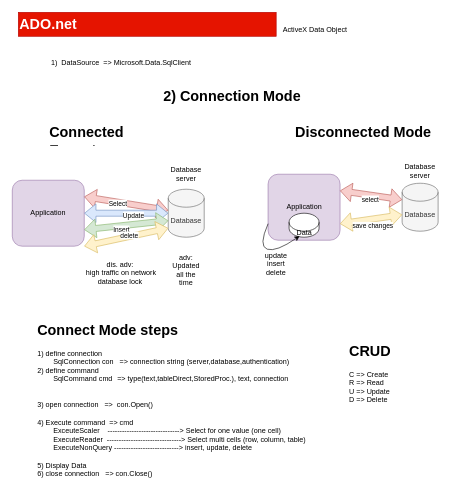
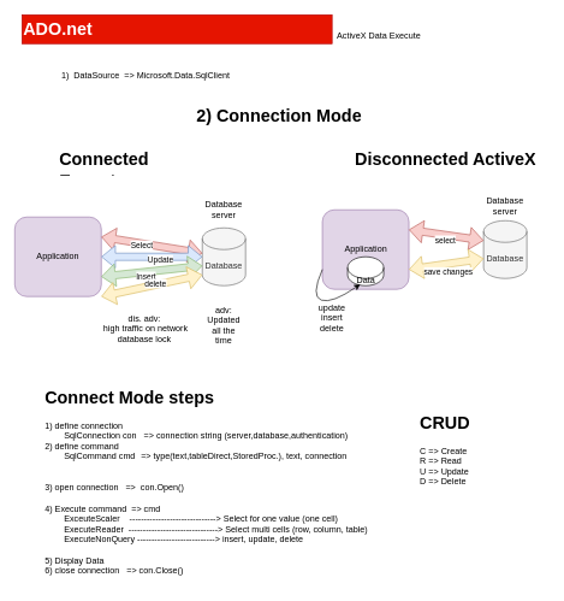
- <mxCell id="5" value="ActiveX Data Object" style="text;html=1;align=center;verticalAlign=middle;whiteSpace=wrap;rounded=0;" vertex="1" parent="1"><mxGeometry x="450" y="30" width="150" height="40" as="geometry" /></mxCell>
+ <mxCell id="5" value="ActiveX Data Execute" style="text;html=1;align=center;verticalAlign=middle;whiteSpace=wrap;rounded=0;" vertex="1" parent="1"><mxGeometry x="450" y="30" width="150" height="40" as="geometry" /></mxCell>
- <mxCell id="11" value="&lt;h1 style=&quot;margin-top: 0px;&quot;&gt;Disconnected Mode&lt;/h1&gt;" style="text;html=1;whiteSpace=wrap;overflow=hidden;rounded=0;" vertex="1" parent="1"><mxGeometry x="490" y="200" width="260" height="50" as="geometry" /></mxCell>
+ <mxCell id="11" value="&lt;h1 style=&quot;margin-top: 0px;&quot;&gt;Disconnected ActiveX&lt;/h1&gt;" style="text;html=1;whiteSpace=wrap;overflow=hidden;rounded=0;" vertex="1" parent="1"><mxGeometry x="490" y="200" width="260" height="50" as="geometry" /></mxCell>
